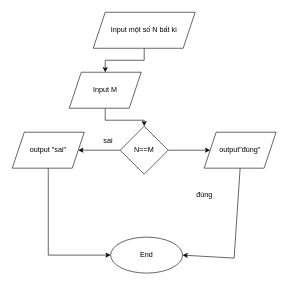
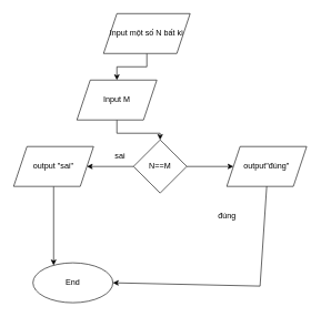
- <mxCell id="3" value="Input một số N bất kì" style="shape=parallelogram;perimeter=parallelogramPerimeter;whiteSpace=wrap;html=1;fixedSize=1;" vertex="1" parent="1"><mxGeometry x="155" y="20" width="170" height="60" as="geometry" /></mxCell>
+ <mxCell id="3" value="Input một số N bất kì" style="shape=parallelogram;perimeter=parallelogramPerimeter;whiteSpace=wrap;html=1;fixedSize=1;" vertex="1" parent="1"><mxGeometry x="155" y="20" width="130" height="60" as="geometry" /></mxCell>
- <mxCell id="14" value="End" style="ellipse;whiteSpace=wrap;html=1;" vertex="1" parent="1"><mxGeometry x="184" y="395" width="120" height="60" as="geometry" /></mxCell>
+ <mxCell id="14" value="End" style="ellipse;whiteSpace=wrap;html=1;" vertex="1" parent="1"><mxGeometry x="49" y="395" width="120" height="60" as="geometry" /></mxCell>
